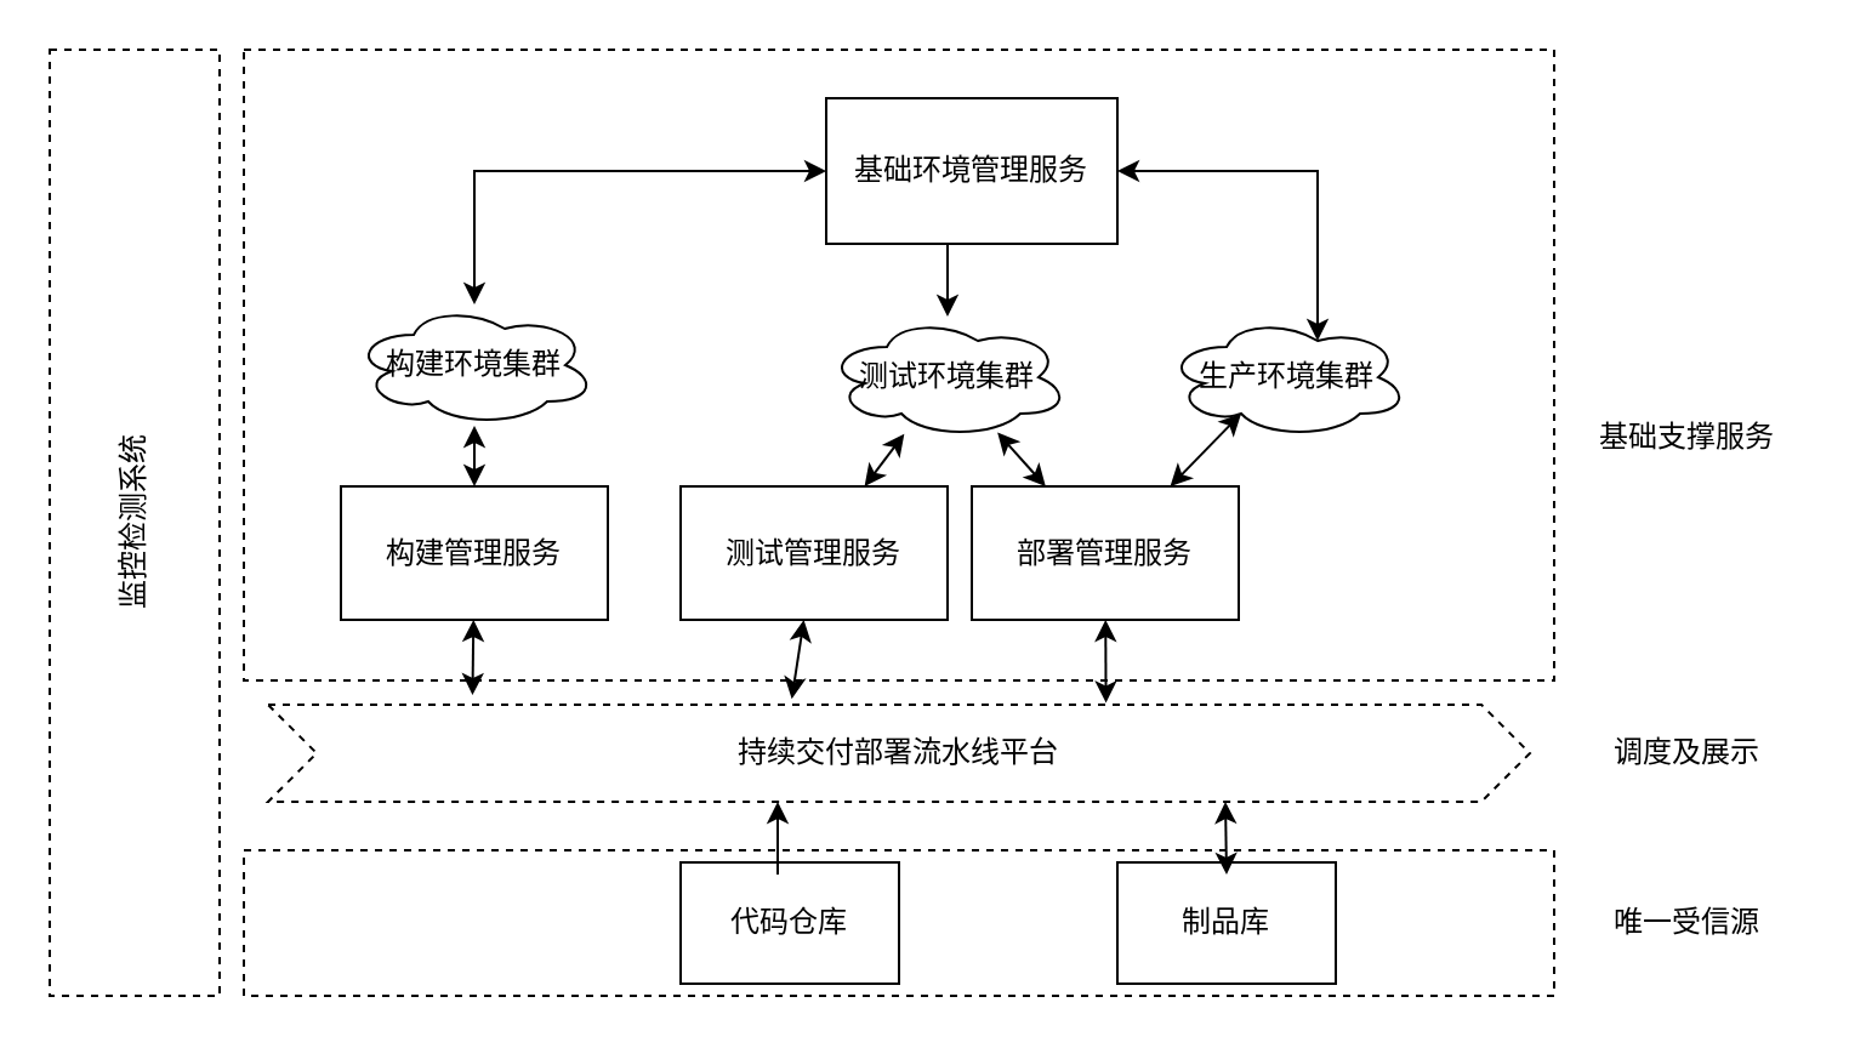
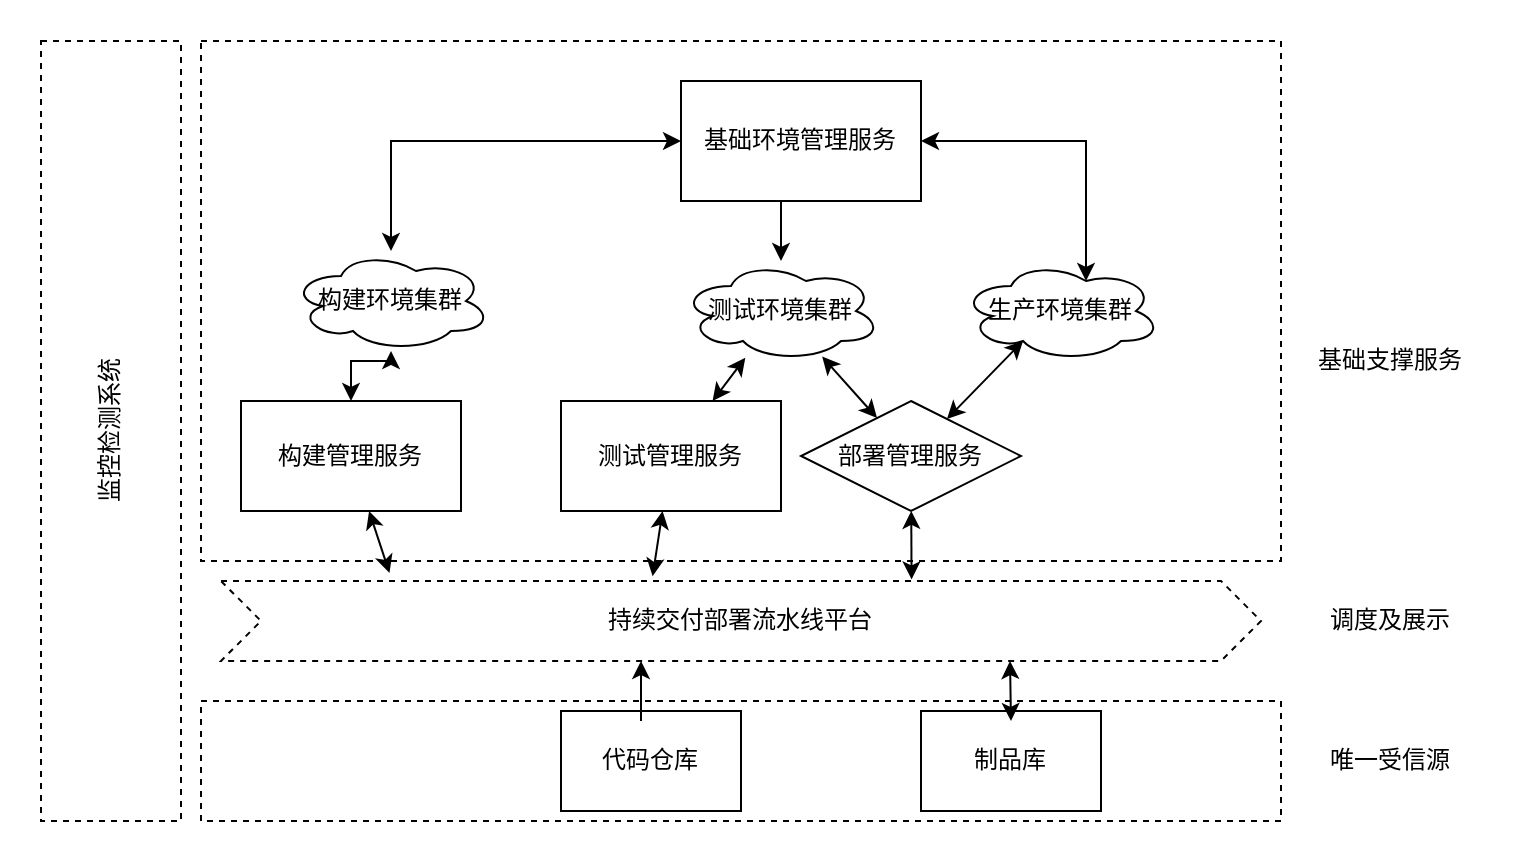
- <mxCell id="15" value="构建管理服务" style="rounded=0;whiteSpace=wrap;html=1;" vertex="1" parent="1"><mxGeometry x="140" y="200" width="110" height="55" as="geometry" /></mxCell>
+ <mxCell id="15" value="构建管理服务" style="rounded=0;whiteSpace=wrap;html=1;" vertex="1" parent="1"><mxGeometry x="120" y="200" width="110" height="55" as="geometry" /></mxCell>
- <mxCell id="22" value="部署管理服务" style="rounded=0;whiteSpace=wrap;html=1;" vertex="1" parent="1"><mxGeometry x="400" y="200" width="110" height="55" as="geometry" /></mxCell>
+ <mxCell id="22" value="部署管理服务" style="rhombus;whiteSpace=wrap;html=1;" vertex="1" parent="1"><mxGeometry x="400" y="200" width="110" height="55" as="geometry" /></mxCell>
